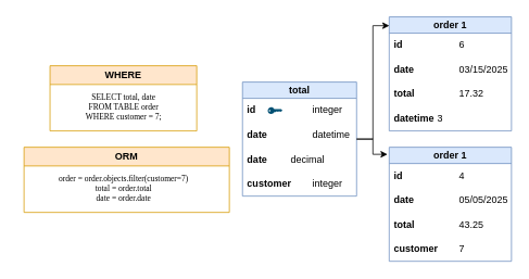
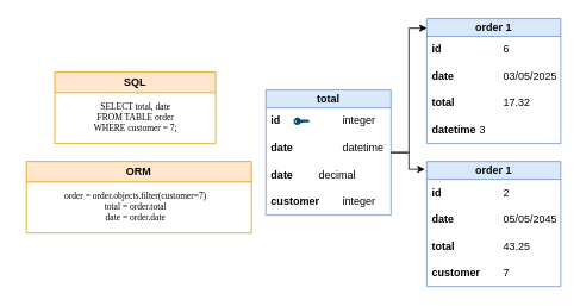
- <mxCell id="12" value="&lt;b&gt;date&lt;/b&gt;&lt;span style=&quot;white-space: pre;&quot;&gt;&#09;&lt;/span&gt;&lt;span style=&quot;white-space: pre;&quot;&gt;&#09;&lt;/span&gt;&lt;span style=&quot;white-space: pre;&quot;&gt;&#09;&lt;/span&gt;03/15/2025" style="text;strokeColor=none;fillColor=none;align=left;verticalAlign=middle;spacingLeft=4;spacingRight=4;overflow=hidden;points=[[0,0.5],[1,0.5]];portConstraint=eastwest;rotatable=0;whiteSpace=wrap;html=1;" vertex="1" parent="10"><mxGeometry y="50" width="150" height="30" as="geometry" /></mxCell>
+ <mxCell id="12" value="&lt;b&gt;date&lt;/b&gt;&lt;span style=&quot;white-space: pre;&quot;&gt;&#09;&lt;/span&gt;&lt;span style=&quot;white-space: pre;&quot;&gt;&#09;&lt;/span&gt;&lt;span style=&quot;white-space: pre;&quot;&gt;&#09;&lt;/span&gt;03/05/2025" style="text;strokeColor=none;fillColor=none;align=left;verticalAlign=middle;spacingLeft=4;spacingRight=4;overflow=hidden;points=[[0,0.5],[1,0.5]];portConstraint=eastwest;rotatable=0;whiteSpace=wrap;html=1;" vertex="1" parent="10"><mxGeometry y="50" width="150" height="30" as="geometry" /></mxCell>
- <mxCell id="8" value="WHERE" style="swimlane;whiteSpace=wrap;html=1;fillColor=#ffe6cc;strokeColor=#d79b00;" vertex="1" parent="1"><mxGeometry x="60.88" y="80" width="180" height="80" as="geometry" /></mxCell>
+ <mxCell id="8" value="SQL" style="swimlane;whiteSpace=wrap;html=1;fillColor=#ffe6cc;strokeColor=#d79b00;" vertex="1" parent="1"><mxGeometry x="60.88" y="80" width="180" height="80" as="geometry" /></mxCell>
- <mxCell id="16" value="&lt;b&gt;id&lt;/b&gt;&lt;span style=&quot;white-space: pre;&quot;&gt;&#09;&lt;/span&gt;&lt;span style=&quot;white-space: pre;&quot;&gt;&#09;&lt;/span&gt;&lt;span style=&quot;white-space: pre;&quot;&gt;&#09;&lt;/span&gt;4" style="text;strokeColor=none;fillColor=none;align=left;verticalAlign=middle;spacingLeft=4;spacingRight=4;overflow=hidden;points=[[0,0.5],[1,0.5]];portConstraint=eastwest;rotatable=0;whiteSpace=wrap;html=1;" vertex="1" parent="15"><mxGeometry y="20" width="150" height="30" as="geometry" /></mxCell>
+ <mxCell id="16" value="&lt;b&gt;id&lt;/b&gt;&lt;span style=&quot;white-space: pre;&quot;&gt;&#09;&lt;/span&gt;&lt;span style=&quot;white-space: pre;&quot;&gt;&#09;&lt;/span&gt;&lt;span style=&quot;white-space: pre;&quot;&gt;&#09;&lt;/span&gt;2" style="text;strokeColor=none;fillColor=none;align=left;verticalAlign=middle;spacingLeft=4;spacingRight=4;overflow=hidden;points=[[0,0.5],[1,0.5]];portConstraint=eastwest;rotatable=0;whiteSpace=wrap;html=1;" vertex="1" parent="15"><mxGeometry y="20" width="150" height="30" as="geometry" /></mxCell>
- <mxCell id="17" value="&lt;b&gt;date&lt;/b&gt;&lt;span style=&quot;white-space: pre;&quot;&gt;&#09;&lt;/span&gt;&lt;span style=&quot;white-space: pre;&quot;&gt;&#09;&lt;/span&gt;&lt;span style=&quot;white-space: pre;&quot;&gt;&#09;&lt;/span&gt;05/05/2025" style="text;strokeColor=none;fillColor=none;align=left;verticalAlign=middle;spacingLeft=4;spacingRight=4;overflow=hidden;points=[[0,0.5],[1,0.5]];portConstraint=eastwest;rotatable=0;whiteSpace=wrap;html=1;" vertex="1" parent="15"><mxGeometry y="50" width="150" height="30" as="geometry" /></mxCell>
+ <mxCell id="17" value="&lt;b&gt;date&lt;/b&gt;&lt;span style=&quot;white-space: pre;&quot;&gt;&#09;&lt;/span&gt;&lt;span style=&quot;white-space: pre;&quot;&gt;&#09;&lt;/span&gt;&lt;span style=&quot;white-space: pre;&quot;&gt;&#09;&lt;/span&gt;05/05/2045" style="text;strokeColor=none;fillColor=none;align=left;verticalAlign=middle;spacingLeft=4;spacingRight=4;overflow=hidden;points=[[0,0.5],[1,0.5]];portConstraint=eastwest;rotatable=0;whiteSpace=wrap;html=1;" vertex="1" parent="15"><mxGeometry y="50" width="150" height="30" as="geometry" /></mxCell>
